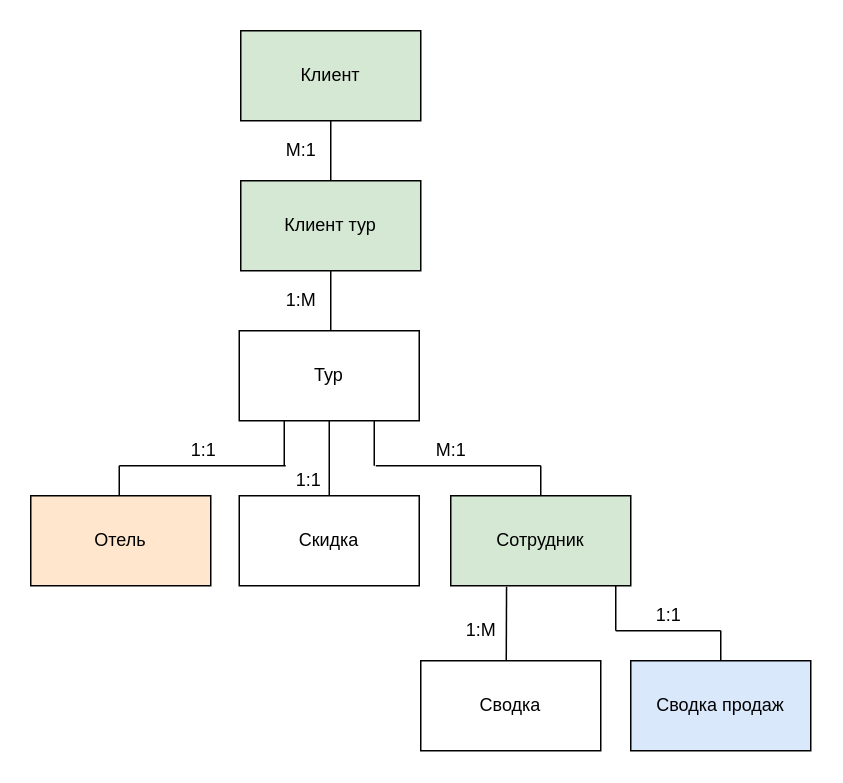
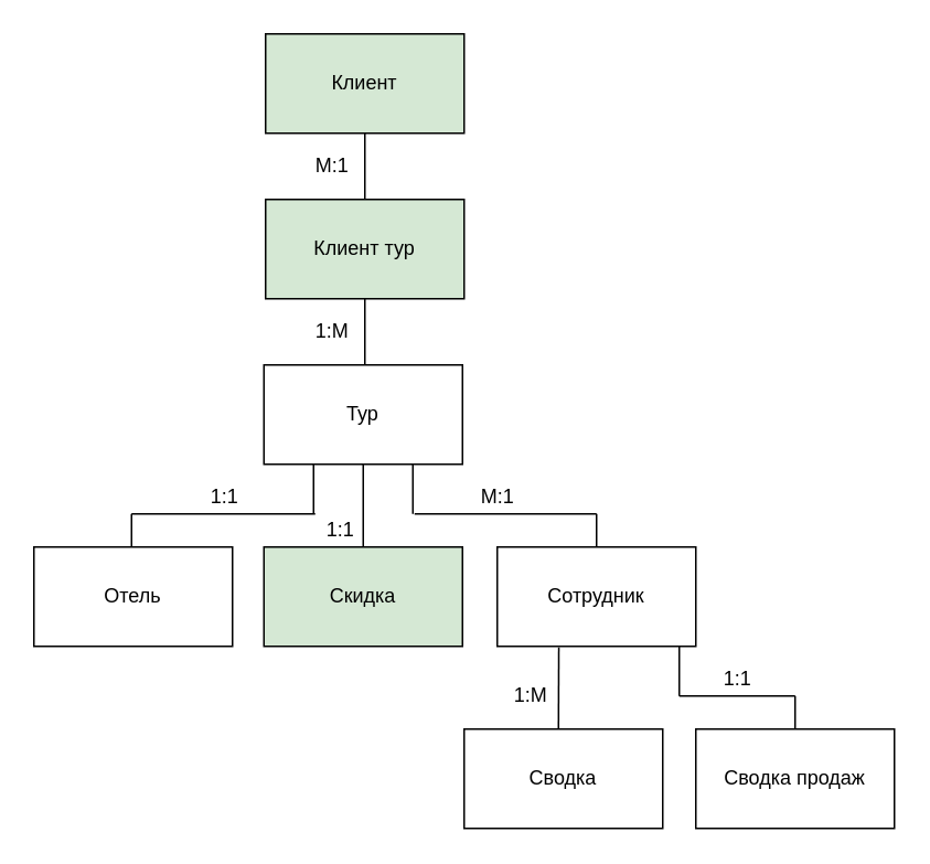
- <mxCell id="25" value="Отель" style="rounded=0;whiteSpace=wrap;html=1;fillColor=#ffe6cc;" vertex="1" parent="1"><mxGeometry x="20" y="330" width="120" height="60" as="geometry" /></mxCell>
+ <mxCell id="25" value="Отель" style="rounded=0;whiteSpace=wrap;html=1;" vertex="1" parent="1"><mxGeometry x="20" y="330" width="120" height="60" as="geometry" /></mxCell>
- <mxCell id="26" value="&lt;span style=&quot;white-space: normal&quot;&gt;Скидка&lt;/span&gt;" style="rounded=0;whiteSpace=wrap;html=1;" vertex="1" parent="1"><mxGeometry x="159" y="330" width="120" height="60" as="geometry" /></mxCell>
+ <mxCell id="26" value="&lt;span style=&quot;white-space: normal&quot;&gt;Скидка&lt;/span&gt;" style="rounded=0;whiteSpace=wrap;html=1;fillColor=#d5e8d4;" vertex="1" parent="1"><mxGeometry x="159" y="330" width="120" height="60" as="geometry" /></mxCell>
- <mxCell id="4" value="&lt;span style=&quot;white-space: normal&quot;&gt;Сотрудник&lt;/span&gt;" style="rounded=0;whiteSpace=wrap;html=1;fillColor=#d5e8d4;" vertex="1" parent="1"><mxGeometry x="300" y="330" width="120" height="60" as="geometry" /></mxCell>
+ <mxCell id="4" value="&lt;span style=&quot;white-space: normal&quot;&gt;Сотрудник&lt;/span&gt;" style="rounded=0;whiteSpace=wrap;html=1;" vertex="1" parent="1"><mxGeometry x="300" y="330" width="120" height="60" as="geometry" /></mxCell>
- <mxCell id="6" value="&lt;span style=&quot;white-space: normal&quot;&gt;Сводка продаж&lt;/span&gt;" style="rounded=0;whiteSpace=wrap;html=1;fillColor=#dae8fc;" vertex="1" parent="1"><mxGeometry x="420" y="440" width="120" height="60" as="geometry" /></mxCell>
+ <mxCell id="6" value="&lt;span style=&quot;white-space: normal&quot;&gt;Сводка продаж&lt;/span&gt;" style="rounded=0;whiteSpace=wrap;html=1;" vertex="1" parent="1"><mxGeometry x="420" y="440" width="120" height="60" as="geometry" /></mxCell>
